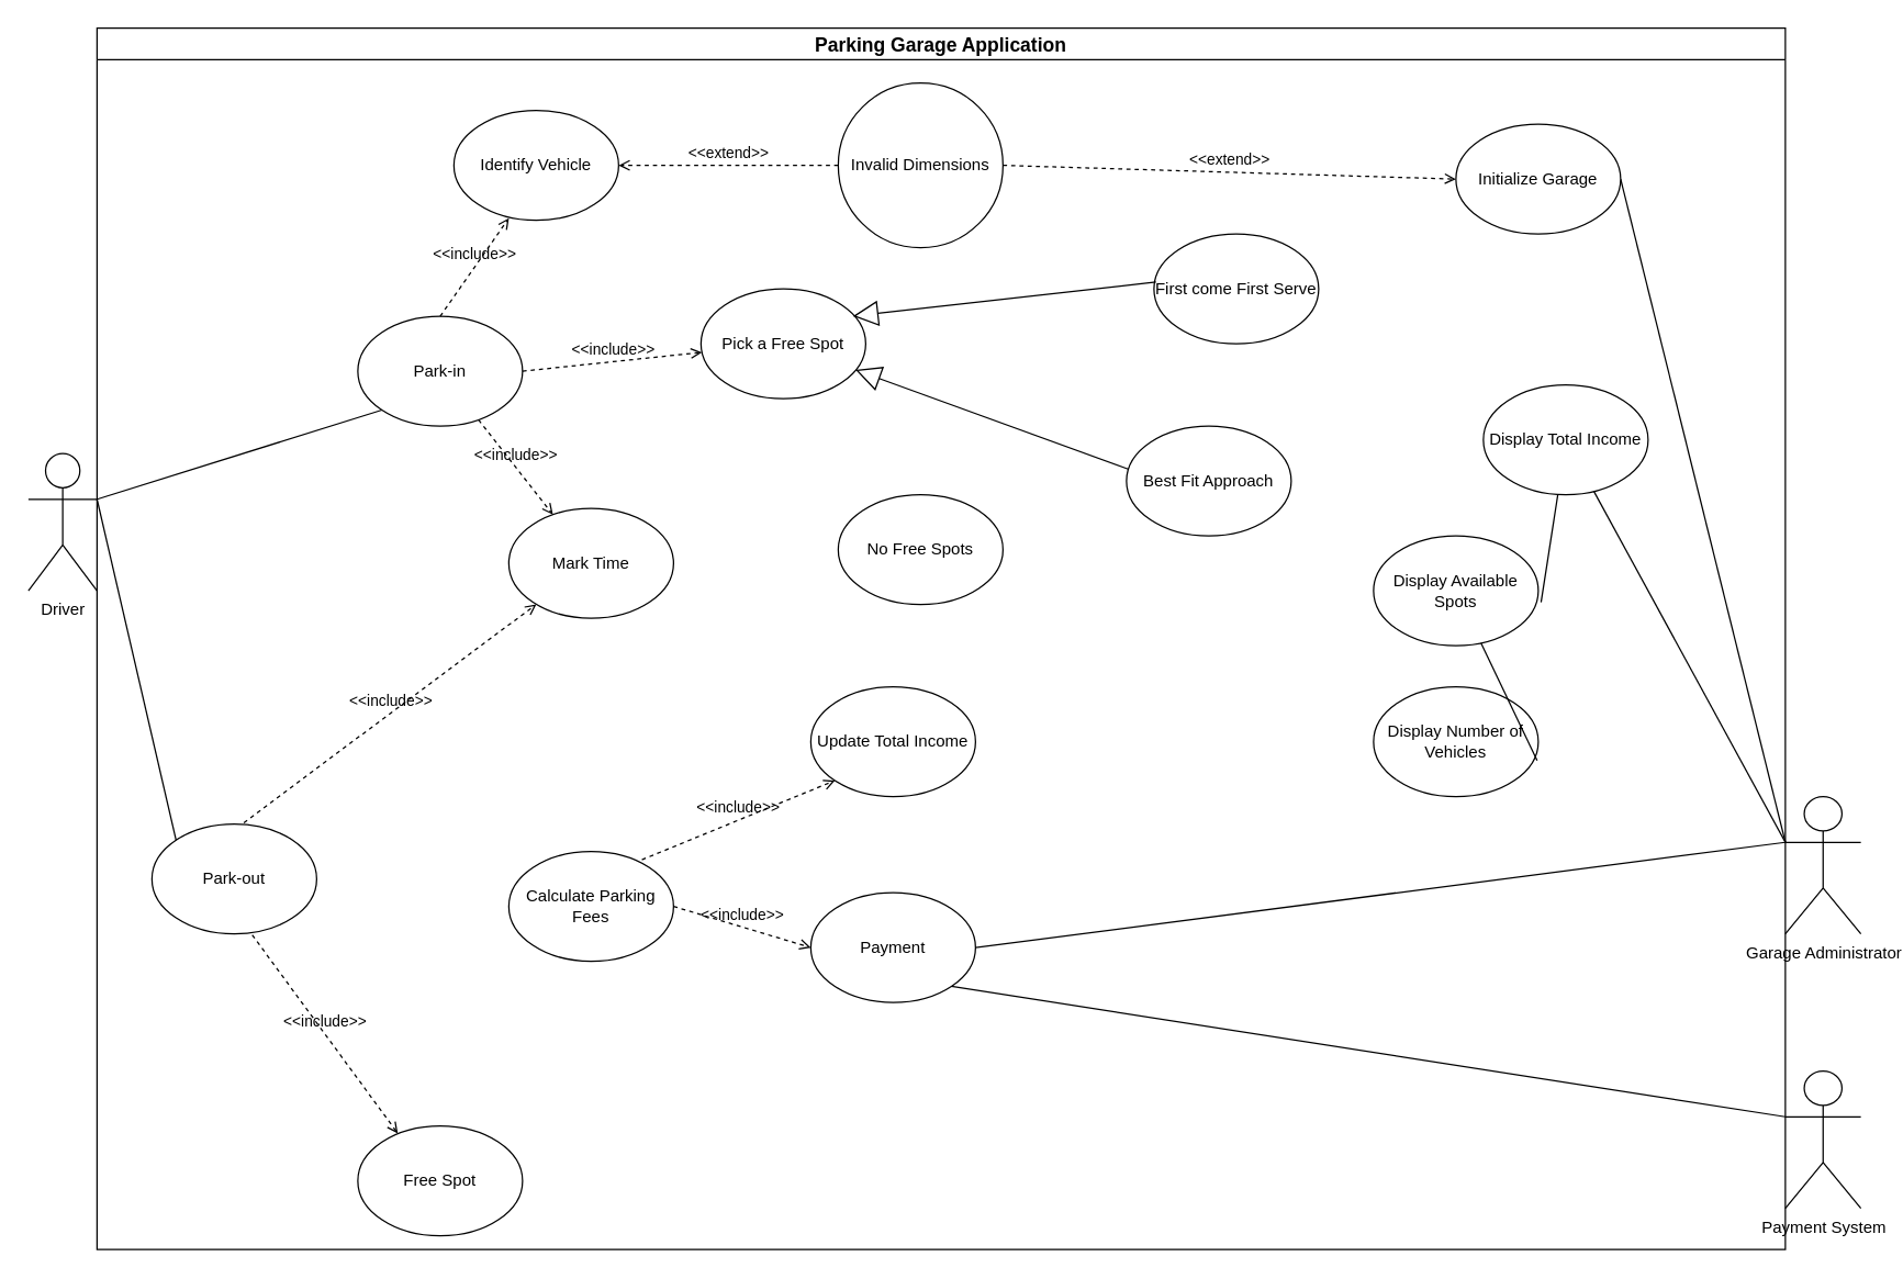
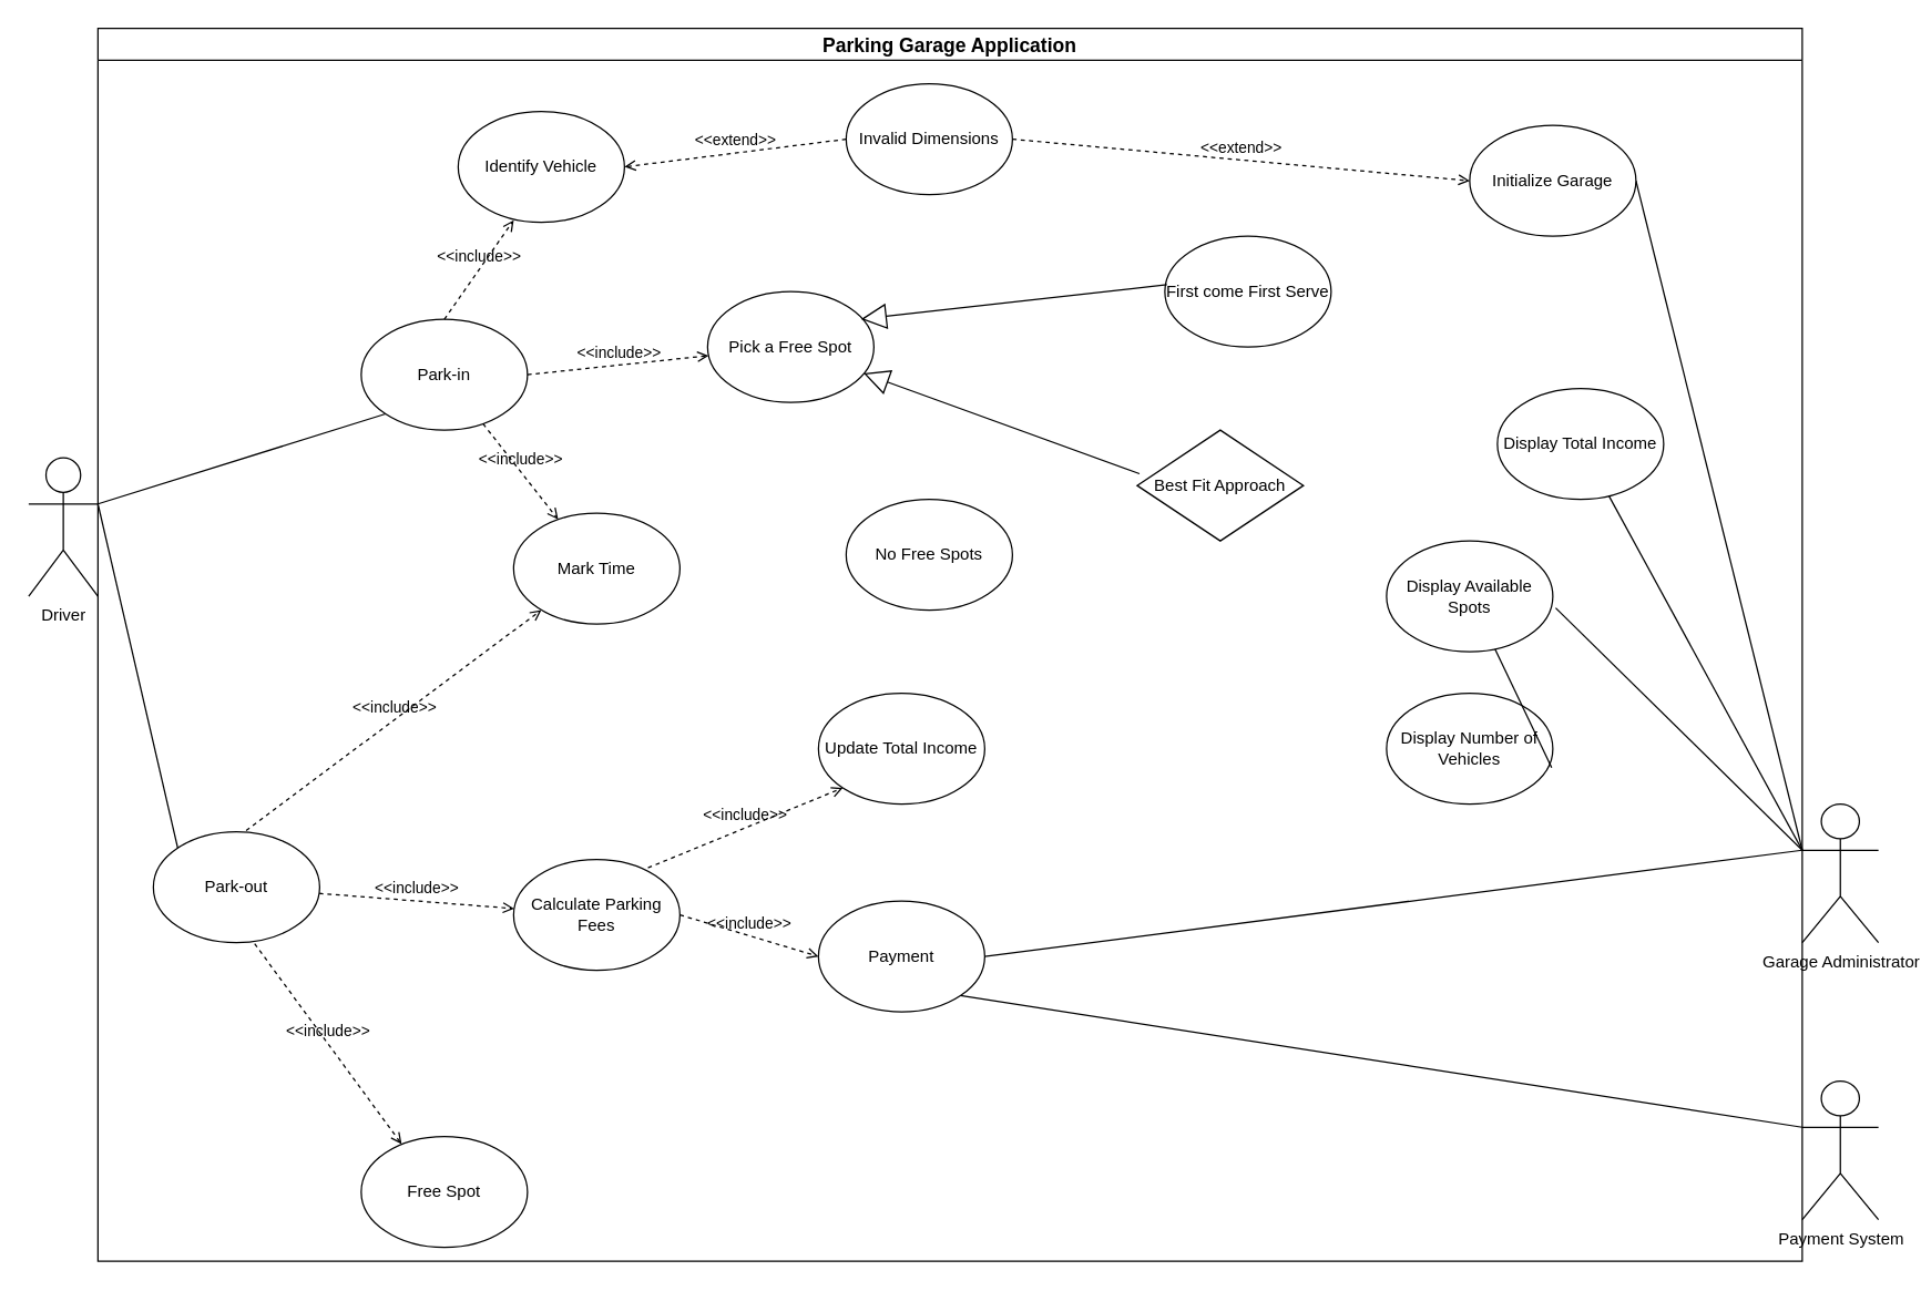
- <mxCell id="24" value="Invalid Dimensions" style="ellipse;whiteSpace=wrap;html=1;" parent="20" vertex="1"><mxGeometry x="540" y="40" width="120" height="120" as="geometry" /></mxCell>
+ <mxCell id="24" value="Invalid Dimensions" style="ellipse;whiteSpace=wrap;html=1;" parent="20" vertex="1"><mxGeometry x="540" y="40" width="120" height="80" as="geometry" /></mxCell>
- <mxCell id="29" value="Best Fit Approach" style="ellipse;whiteSpace=wrap;html=1;" parent="20" vertex="1"><mxGeometry x="750" y="290" width="120" height="80" as="geometry" /></mxCell>
+ <mxCell id="29" value="Best Fit Approach" style="rhombus;whiteSpace=wrap;html=1;" parent="20" vertex="1"><mxGeometry x="750" y="290" width="120" height="80" as="geometry" /></mxCell>
- <mxCell id="15" value="" style="endArrow=none;html=1;rounded=0;exitX=1.017;exitY=0.605;exitDx=0;exitDy=0;exitPerimeter=0;" parent="1" source="10" target="13" edge="1"><mxGeometry width="50" height="50" relative="1" as="geometry"><mxPoint x="1180" y="630" as="sourcePoint" /><mxPoint x="1230" y="580" as="targetPoint" /></mxGeometry></mxCell>
+ <mxCell id="15" value="" style="endArrow=none;html=1;rounded=0;exitX=1.017;exitY=0.605;exitDx=0;exitDy=0;exitPerimeter=0;entryX=0;entryY=0.333;entryDx=0;entryDy=0;entryPerimeter=0;" parent="1" source="10" target="7" edge="1"><mxGeometry width="50" height="50" relative="1" as="geometry"><mxPoint x="1180" y="630" as="sourcePoint" /><mxPoint x="1230" y="580" as="targetPoint" /></mxGeometry></mxCell>
+ <mxCell id="6" value="&amp;lt;&amp;lt;include&amp;gt;&amp;gt;" style="html=1;verticalAlign=bottom;labelBackgroundColor=none;endArrow=open;endFill=0;dashed=1;rounded=0;" parent="1" source="3" target="39" edge="1"><mxGeometry width="160" relative="1" as="geometry"><mxPoint x="150" y="440" as="sourcePoint" /><mxPoint x="310" y="440" as="targetPoint" /></mxGeometry></mxCell>
